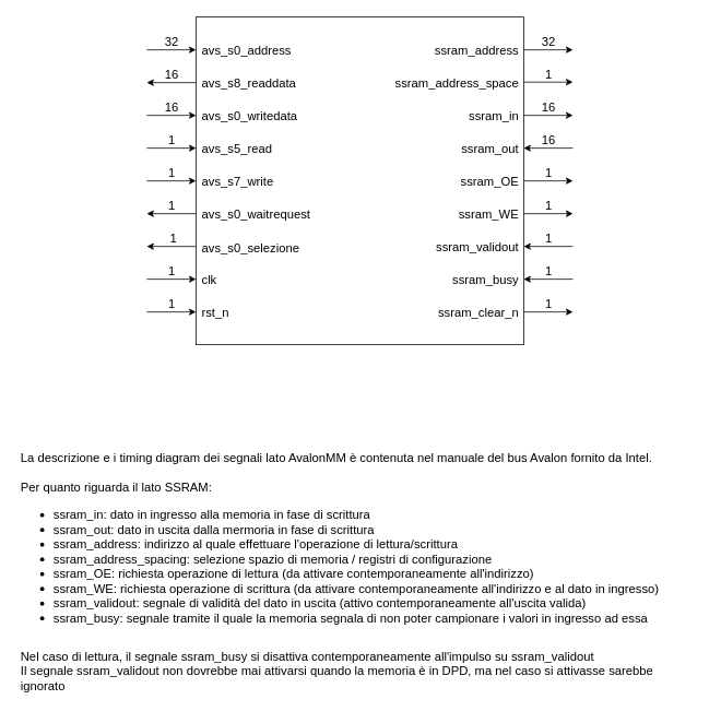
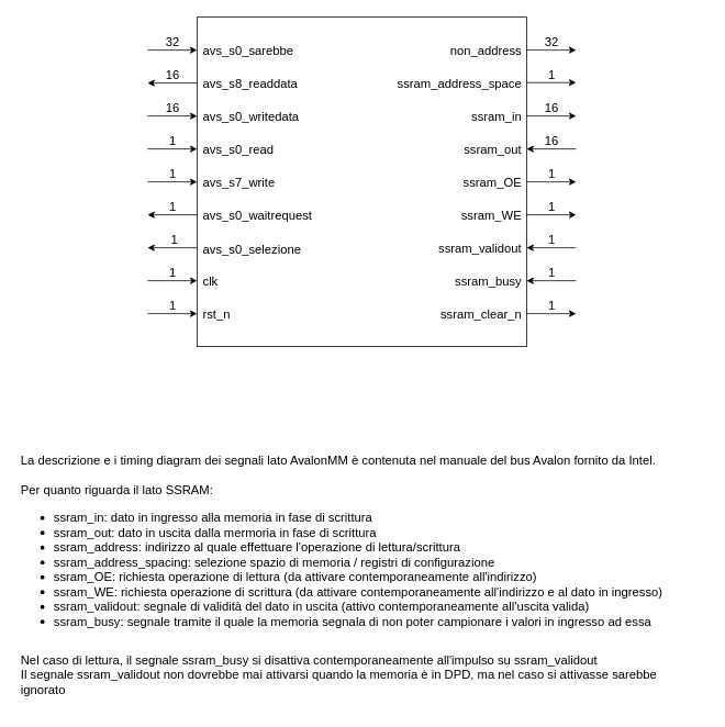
- <mxCell id="3" value="&lt;font style=&quot;font-size: 15px;&quot;&gt;avs_s0_&lt;font style=&quot;font-size: 15px;&quot;&gt;address&lt;/font&gt;&lt;/font&gt;" style="text;html=1;align=left;verticalAlign=middle;resizable=0;points=[];autosize=1;strokeColor=none;fillColor=none;" parent="1" vertex="1"><mxGeometry x="243.75" y="45" width="130" height="30" as="geometry" /></mxCell>
+ <mxCell id="3" value="&lt;font style=&quot;font-size: 15px;&quot;&gt;avs_s0_&lt;font style=&quot;font-size: 15px;&quot;&gt;sarebbe&lt;/font&gt;&lt;/font&gt;" style="text;html=1;align=left;verticalAlign=middle;resizable=0;points=[];autosize=1;strokeColor=none;fillColor=none;" parent="1" vertex="1"><mxGeometry x="243.75" y="45" width="130" height="30" as="geometry" /></mxCell>
- <mxCell id="37" value="&lt;font style=&quot;font-size: 15px;&quot;&gt;ssram_&lt;/font&gt;&lt;font style=&quot;font-size: 15px;&quot;&gt;&lt;font style=&quot;font-size: 15px;&quot;&gt;address&lt;/font&gt;&lt;/font&gt;" style="text;html=1;align=right;verticalAlign=middle;resizable=0;points=[];autosize=1;strokeColor=none;fillColor=none;" parent="1" vertex="1"><mxGeometry x="503.75" y="45" width="130" height="30" as="geometry" /></mxCell>
+ <mxCell id="37" value="&lt;font style=&quot;font-size: 15px;&quot;&gt;non_&lt;/font&gt;&lt;font style=&quot;font-size: 15px;&quot;&gt;&lt;font style=&quot;font-size: 15px;&quot;&gt;address&lt;/font&gt;&lt;/font&gt;" style="text;html=1;align=right;verticalAlign=middle;resizable=0;points=[];autosize=1;strokeColor=none;fillColor=none;" parent="1" vertex="1"><mxGeometry x="503.75" y="45" width="130" height="30" as="geometry" /></mxCell>
- <mxCell id="5" value="&lt;font style=&quot;font-size: 15px;&quot;&gt;avs_s5_&lt;/font&gt;read" style="text;html=1;align=left;verticalAlign=middle;resizable=0;points=[];autosize=1;strokeColor=none;fillColor=none;fontSize=15;" parent="1" vertex="1"><mxGeometry x="243.75" y="165" width="110" height="30" as="geometry" /></mxCell>
+ <mxCell id="5" value="&lt;font style=&quot;font-size: 15px;&quot;&gt;avs_s0_&lt;/font&gt;read" style="text;html=1;align=left;verticalAlign=middle;resizable=0;points=[];autosize=1;strokeColor=none;fillColor=none;fontSize=15;" parent="1" vertex="1"><mxGeometry x="243.75" y="165" width="110" height="30" as="geometry" /></mxCell>
